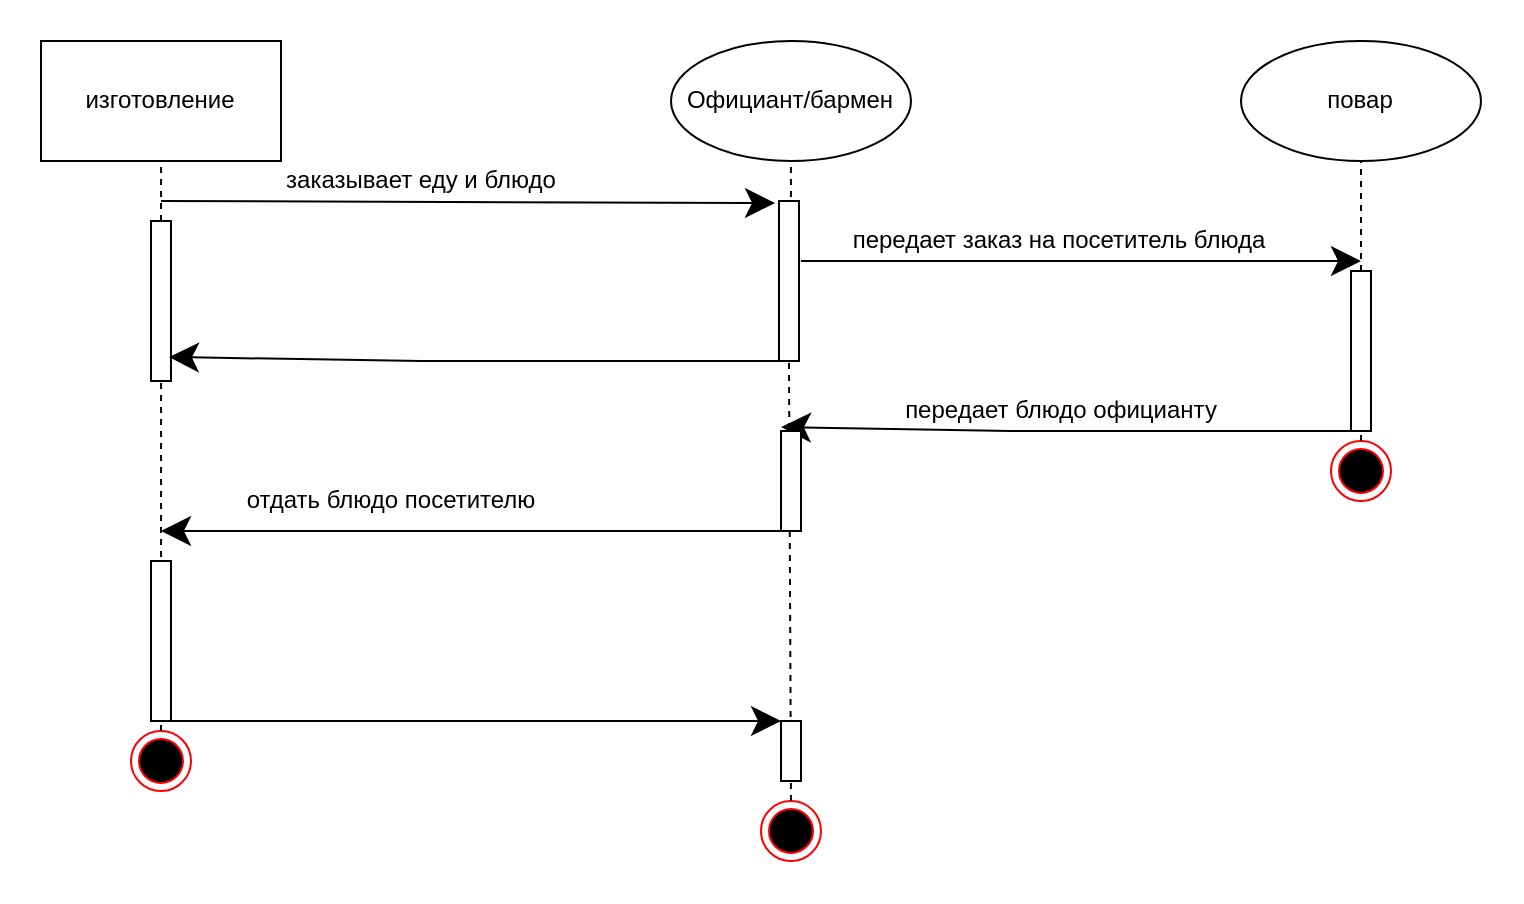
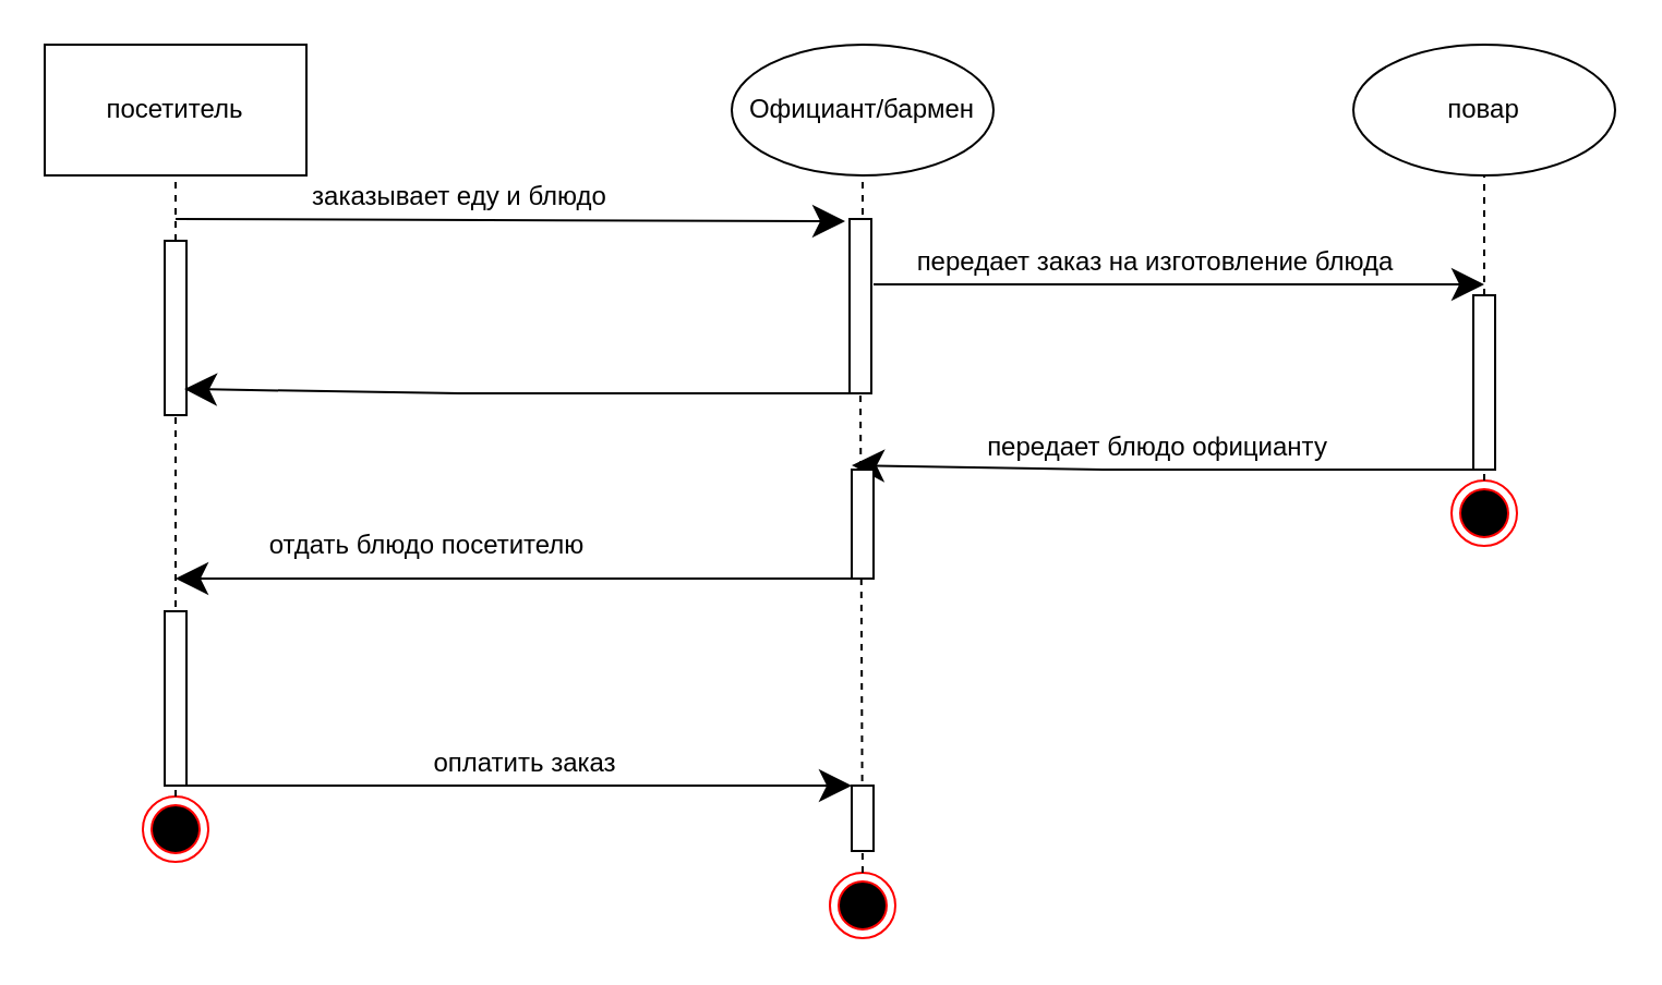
- <mxCell id="2" value="изготовление" style="rounded=0;whiteSpace=wrap;html=1;" vertex="1" parent="1"><mxGeometry x="20" y="20" width="120" height="60" as="geometry" /></mxCell>
+ <mxCell id="2" value="посетитель" style="rounded=0;whiteSpace=wrap;html=1;" vertex="1" parent="1"><mxGeometry x="20" y="20" width="120" height="60" as="geometry" /></mxCell>
- <mxCell id="20" value="передает заказ на посетитель блюда" style="text;html=1;align=center;verticalAlign=middle;resizable=0;points=[];autosize=1;strokeColor=none;fillColor=none;" vertex="1" parent="1"><mxGeometry x="409" y="105" width="240" height="30" as="geometry" /></mxCell>
+ <mxCell id="20" value="передает заказ на изготовление блюда" style="text;html=1;align=center;verticalAlign=middle;resizable=0;points=[];autosize=1;strokeColor=none;fillColor=none;" vertex="1" parent="1"><mxGeometry x="409" y="105" width="240" height="30" as="geometry" /></mxCell>
+ <mxCell id="31" value="оплатить заказ" style="text;html=1;align=center;verticalAlign=middle;resizable=0;points=[];autosize=1;strokeColor=none;fillColor=none;" vertex="1" parent="1"><mxGeometry x="185" y="335" width="110" height="30" as="geometry" /></mxCell>
